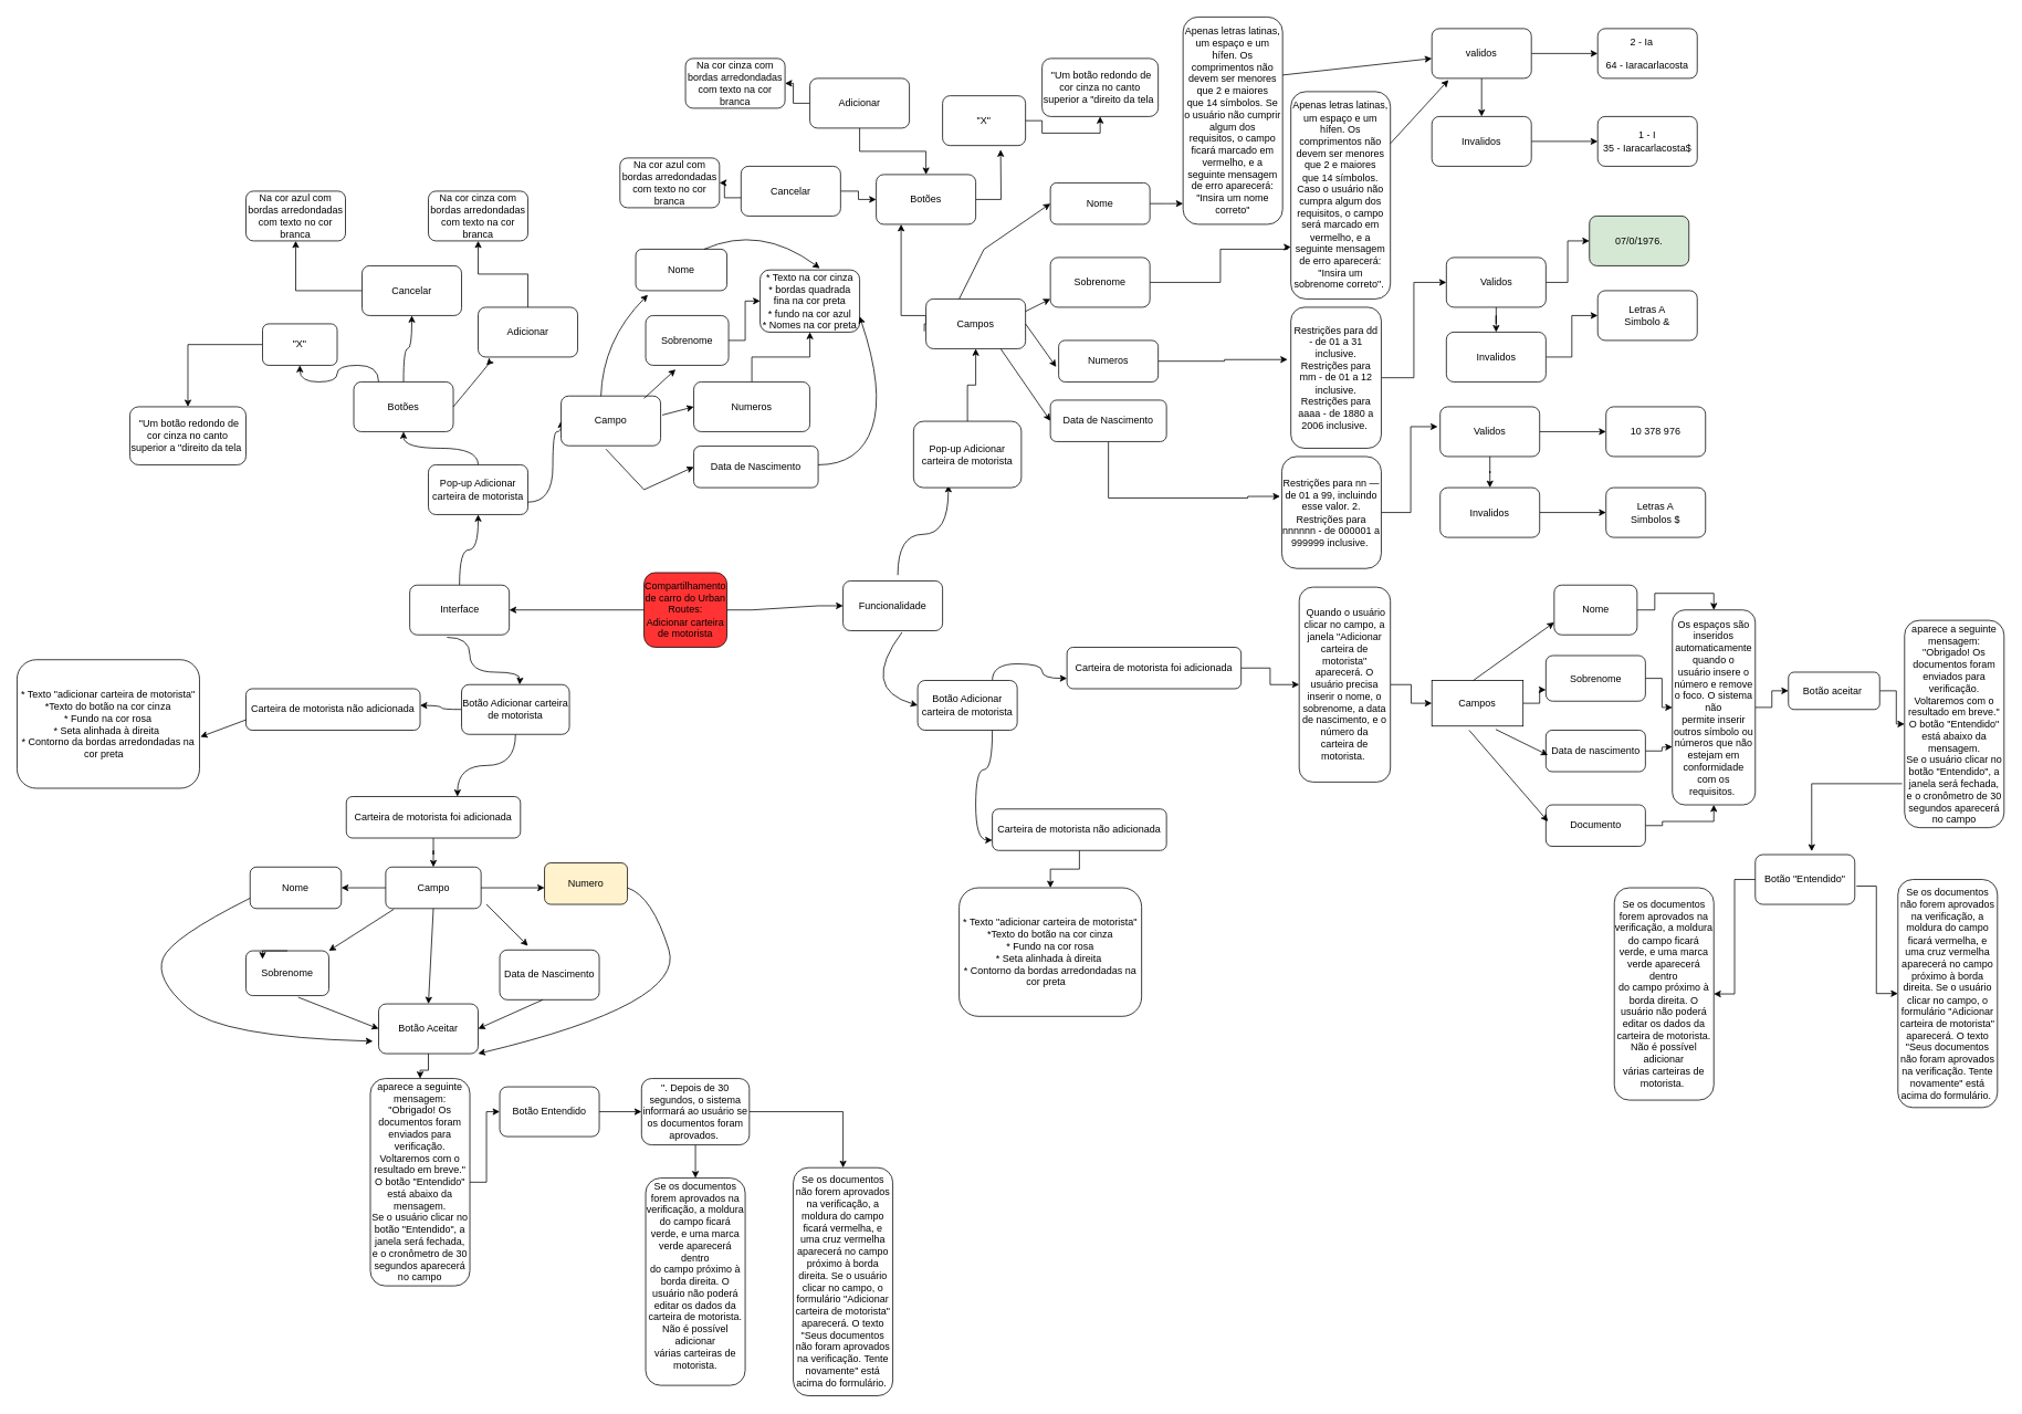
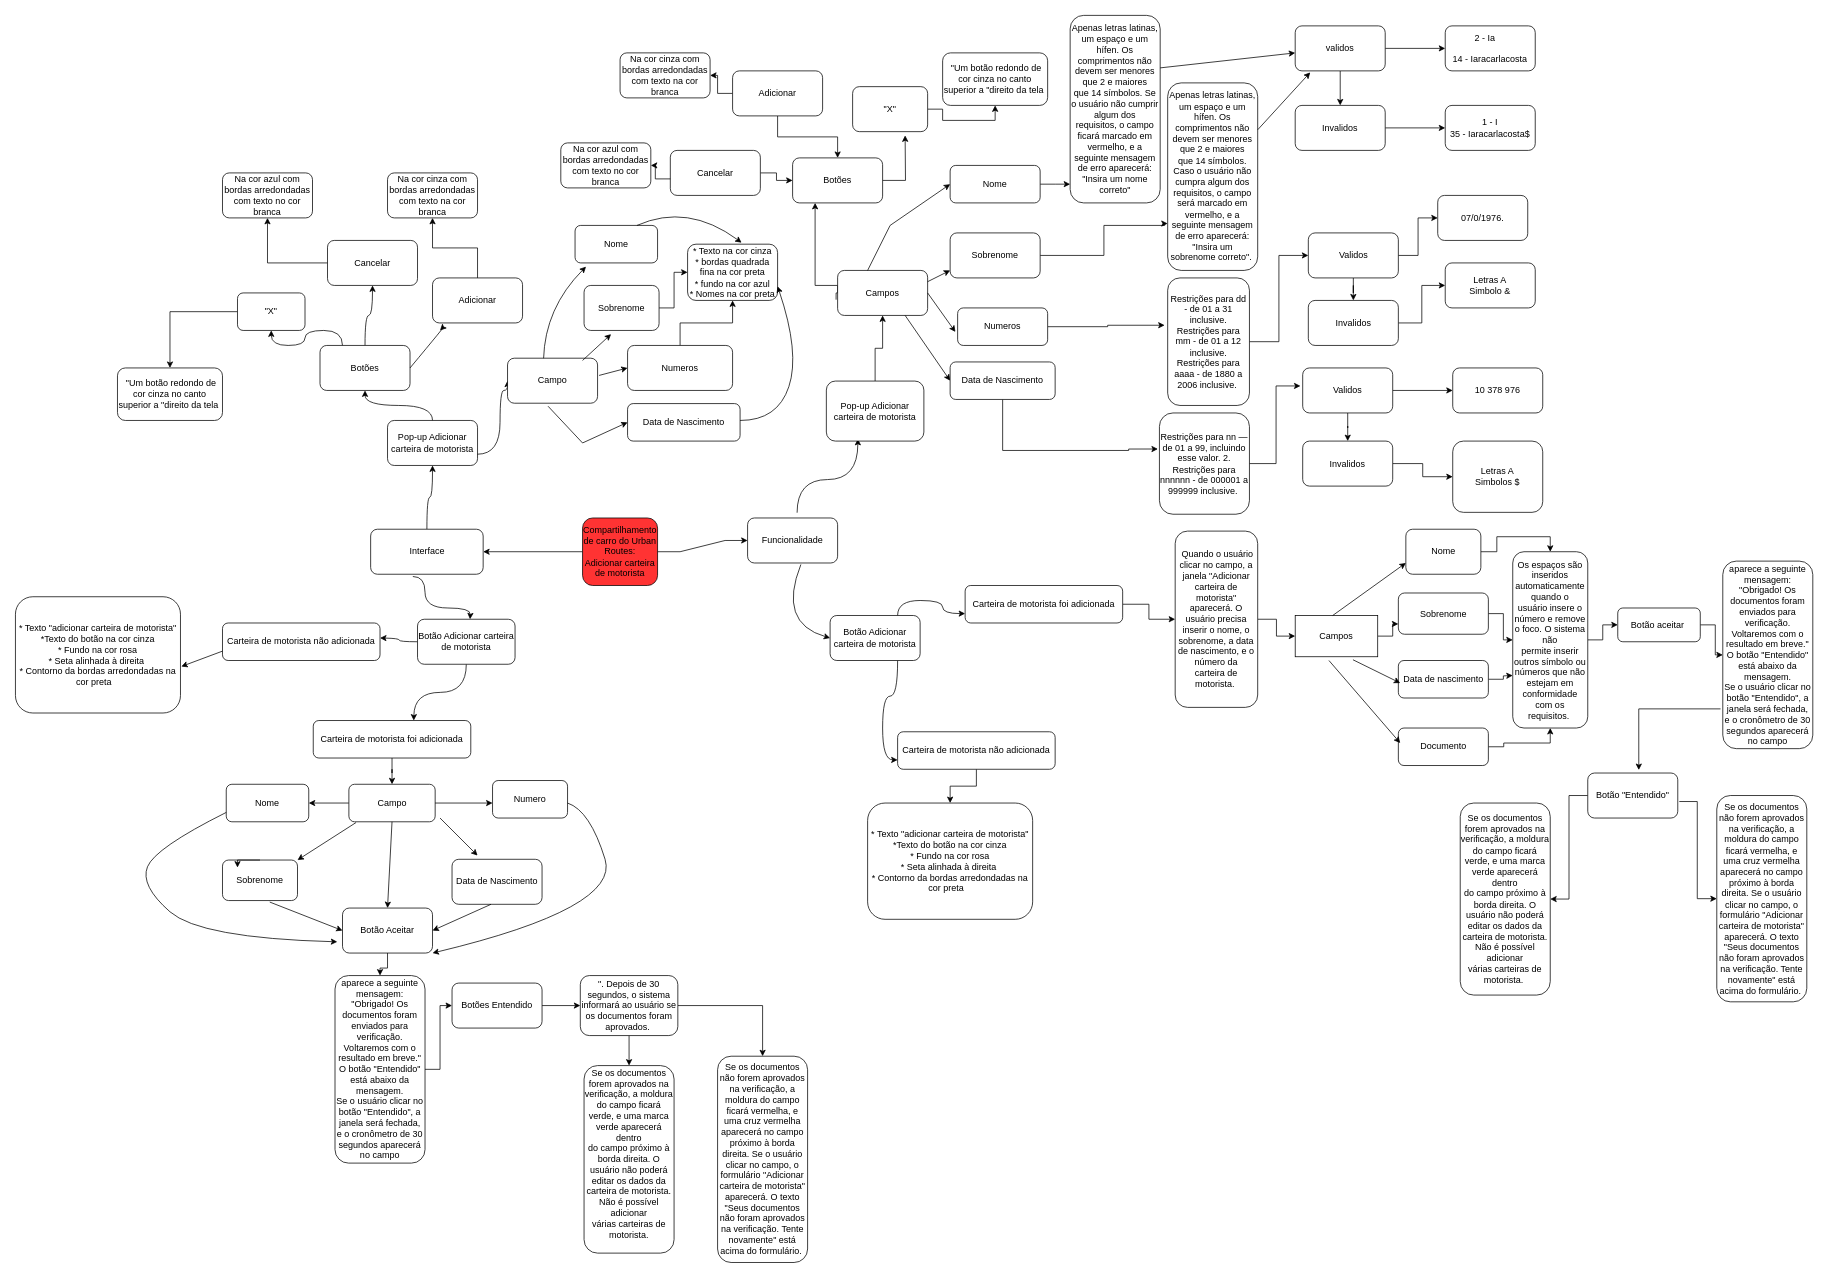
- <mxCell id="116" value="&amp;nbsp; &amp;nbsp; &amp;nbsp; &amp;nbsp; &amp;nbsp; &amp;nbsp;2 - Ia&amp;nbsp; &amp;nbsp; &amp;nbsp; &amp;nbsp; &amp;nbsp; &amp;nbsp; &amp;nbsp; &amp;nbsp; &amp;nbsp; &amp;nbsp; &amp;nbsp; &amp;nbsp; &amp;nbsp; &amp;nbsp; &amp;nbsp; &amp;nbsp; &amp;nbsp; &amp;nbsp; &amp;nbsp; &amp;nbsp; &amp;nbsp; &amp;nbsp; &amp;nbsp; &amp;nbsp; 64 - Iaracarlacosta" style="whiteSpace=wrap;html=1;rounded=1;" vertex="1" parent="1"><mxGeometry x="1926" y="34" width="120" height="60" as="geometry" /></mxCell>
+ <mxCell id="116" value="&amp;nbsp; &amp;nbsp; &amp;nbsp; &amp;nbsp; &amp;nbsp; &amp;nbsp;2 - Ia&amp;nbsp; &amp;nbsp; &amp;nbsp; &amp;nbsp; &amp;nbsp; &amp;nbsp; &amp;nbsp; &amp;nbsp; &amp;nbsp; &amp;nbsp; &amp;nbsp; &amp;nbsp; &amp;nbsp; &amp;nbsp; &amp;nbsp; &amp;nbsp; &amp;nbsp; &amp;nbsp; &amp;nbsp; &amp;nbsp; &amp;nbsp; &amp;nbsp; &amp;nbsp; &amp;nbsp; 14 - Iaracarlacosta" style="whiteSpace=wrap;html=1;rounded=1;" vertex="1" parent="1"><mxGeometry x="1926" y="34" width="120" height="60" as="geometry" /></mxCell>
- <mxCell id="125" value="07/0/1976." style="whiteSpace=wrap;html=1;rounded=1;fillColor=#d5e8d4;" vertex="1" parent="1"><mxGeometry x="1916" y="260" width="120" height="60" as="geometry" /></mxCell>
+ <mxCell id="125" value="07/0/1976." style="whiteSpace=wrap;html=1;rounded=1;" vertex="1" parent="1"><mxGeometry x="1916" y="260" width="120" height="60" as="geometry" /></mxCell>
- <mxCell id="132" value="Letras A&lt;br&gt;Simbolos $" style="rounded=1;whiteSpace=wrap;html=1;" vertex="1" parent="1"><mxGeometry x="1936" y="587.5" width="120" height="60" as="geometry" /></mxCell>
+ <mxCell id="132" value="Letras A&lt;br&gt;Simbolos $" style="rounded=1;whiteSpace=wrap;html=1;" vertex="1" parent="1"><mxGeometry x="1936" y="587.5" width="120" height="95" as="geometry" /></mxCell>
- <mxCell id="8" value="Funcionalidade" style="whiteSpace=wrap;html=1;rounded=1;" vertex="1" parent="1"><mxGeometry x="1016" y="700" width="120" height="60" as="geometry" /></mxCell>
+ <mxCell id="8" value="Funcionalidade" style="whiteSpace=wrap;html=1;rounded=1;" vertex="1" parent="1"><mxGeometry x="996" y="690" width="120" height="60" as="geometry" /></mxCell>
- <mxCell id="7" value="Interface" style="whiteSpace=wrap;html=1;rounded=1;" vertex="1" parent="1"><mxGeometry x="493.5" y="705" width="120" height="60" as="geometry" /></mxCell>
+ <mxCell id="7" value="Interface" style="whiteSpace=wrap;html=1;rounded=1;" vertex="1" parent="1"><mxGeometry x="493.5" y="705" width="150" height="60" as="geometry" /></mxCell>
- <mxCell id="75" value="Numero" style="rounded=1;whiteSpace=wrap;html=1;fillColor=#fff2cc;" vertex="1" parent="1"><mxGeometry x="656" y="1040" width="100" height="50" as="geometry" /></mxCell>
+ <mxCell id="75" value="Numero" style="rounded=1;whiteSpace=wrap;html=1;" vertex="1" parent="1"><mxGeometry x="656" y="1040" width="100" height="50" as="geometry" /></mxCell>
- <mxCell id="83" value="Botão Entendido" style="whiteSpace=wrap;html=1;rounded=1;" vertex="1" parent="1"><mxGeometry x="602" y="1310" width="120" height="60" as="geometry" /></mxCell>
+ <mxCell id="83" value="Botões Entendido" style="whiteSpace=wrap;html=1;rounded=1;" vertex="1" parent="1"><mxGeometry x="602" y="1310" width="120" height="60" as="geometry" /></mxCell>
